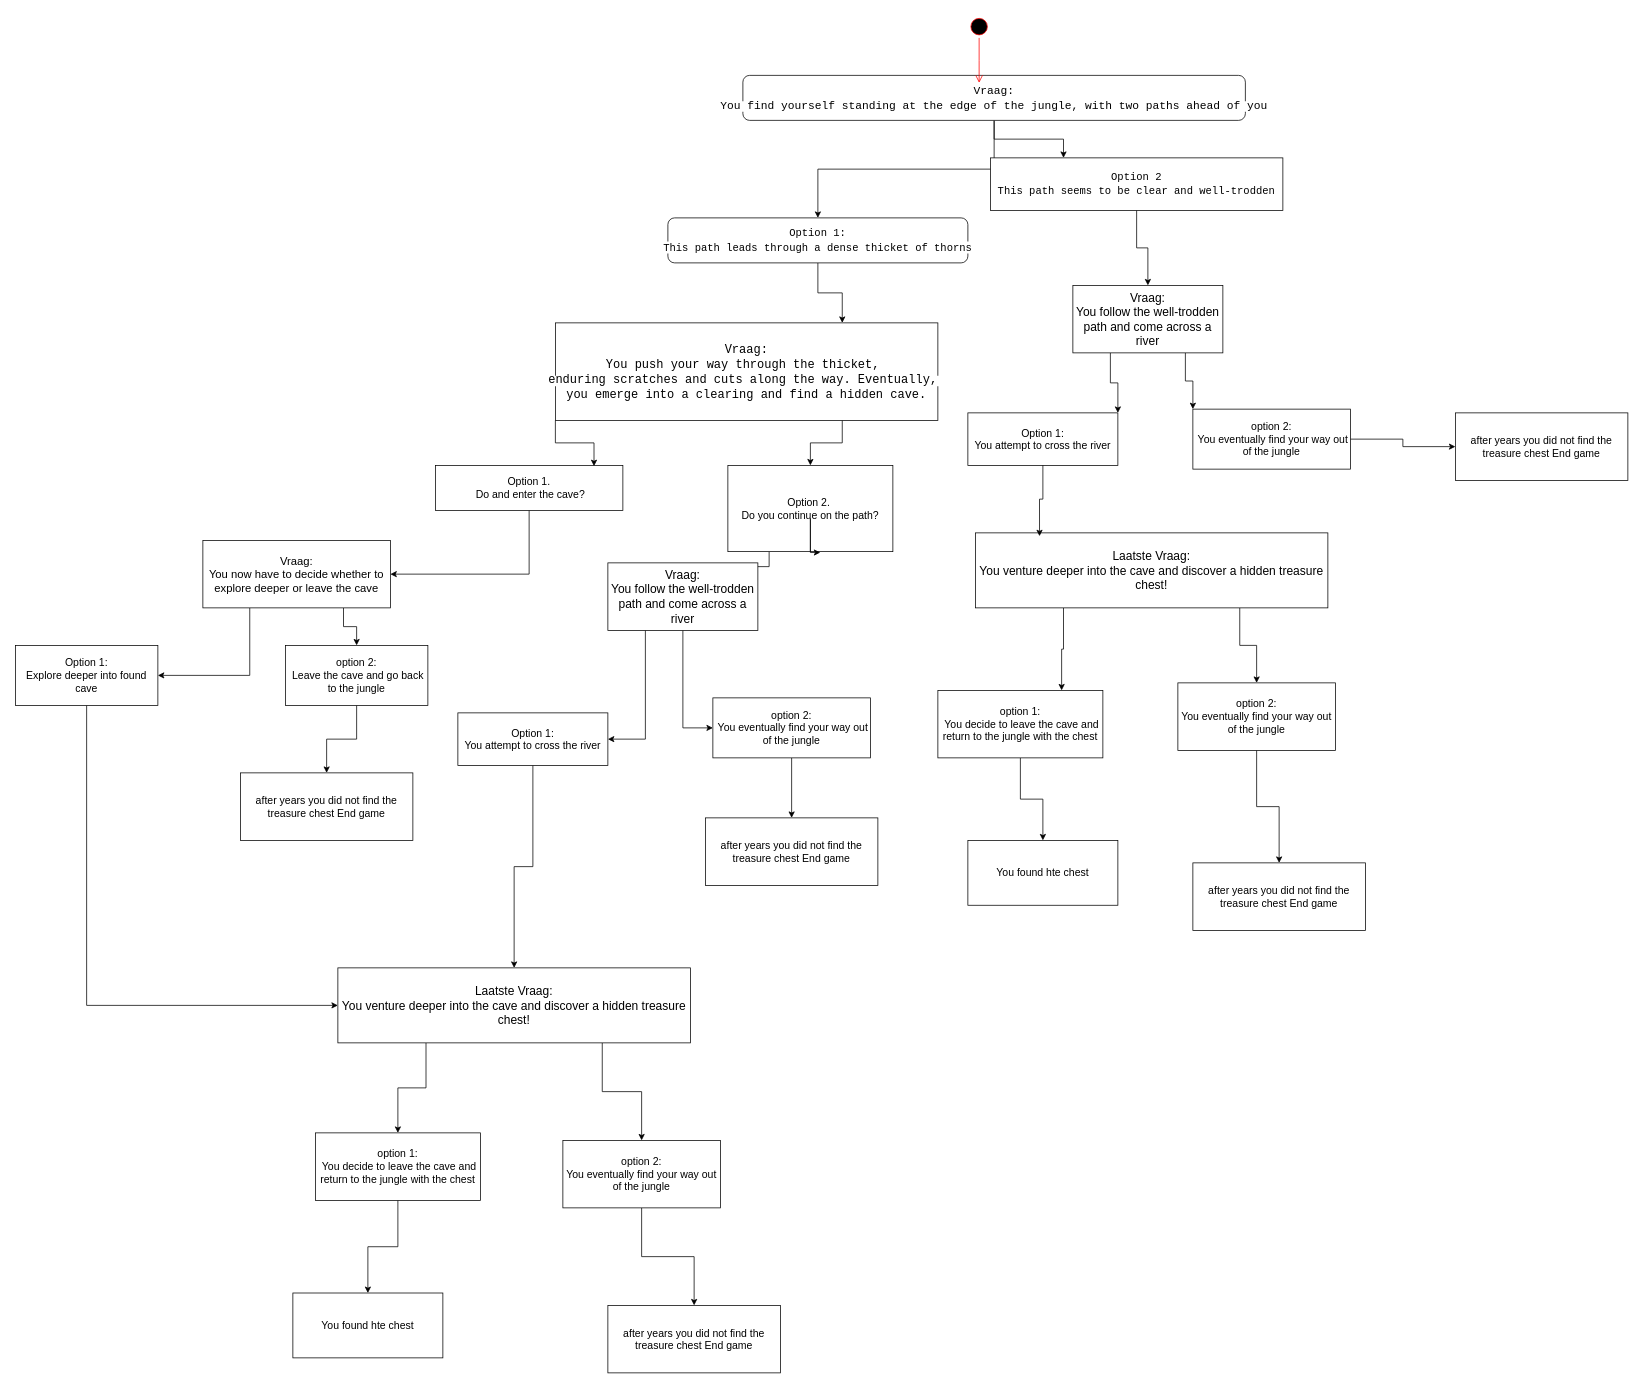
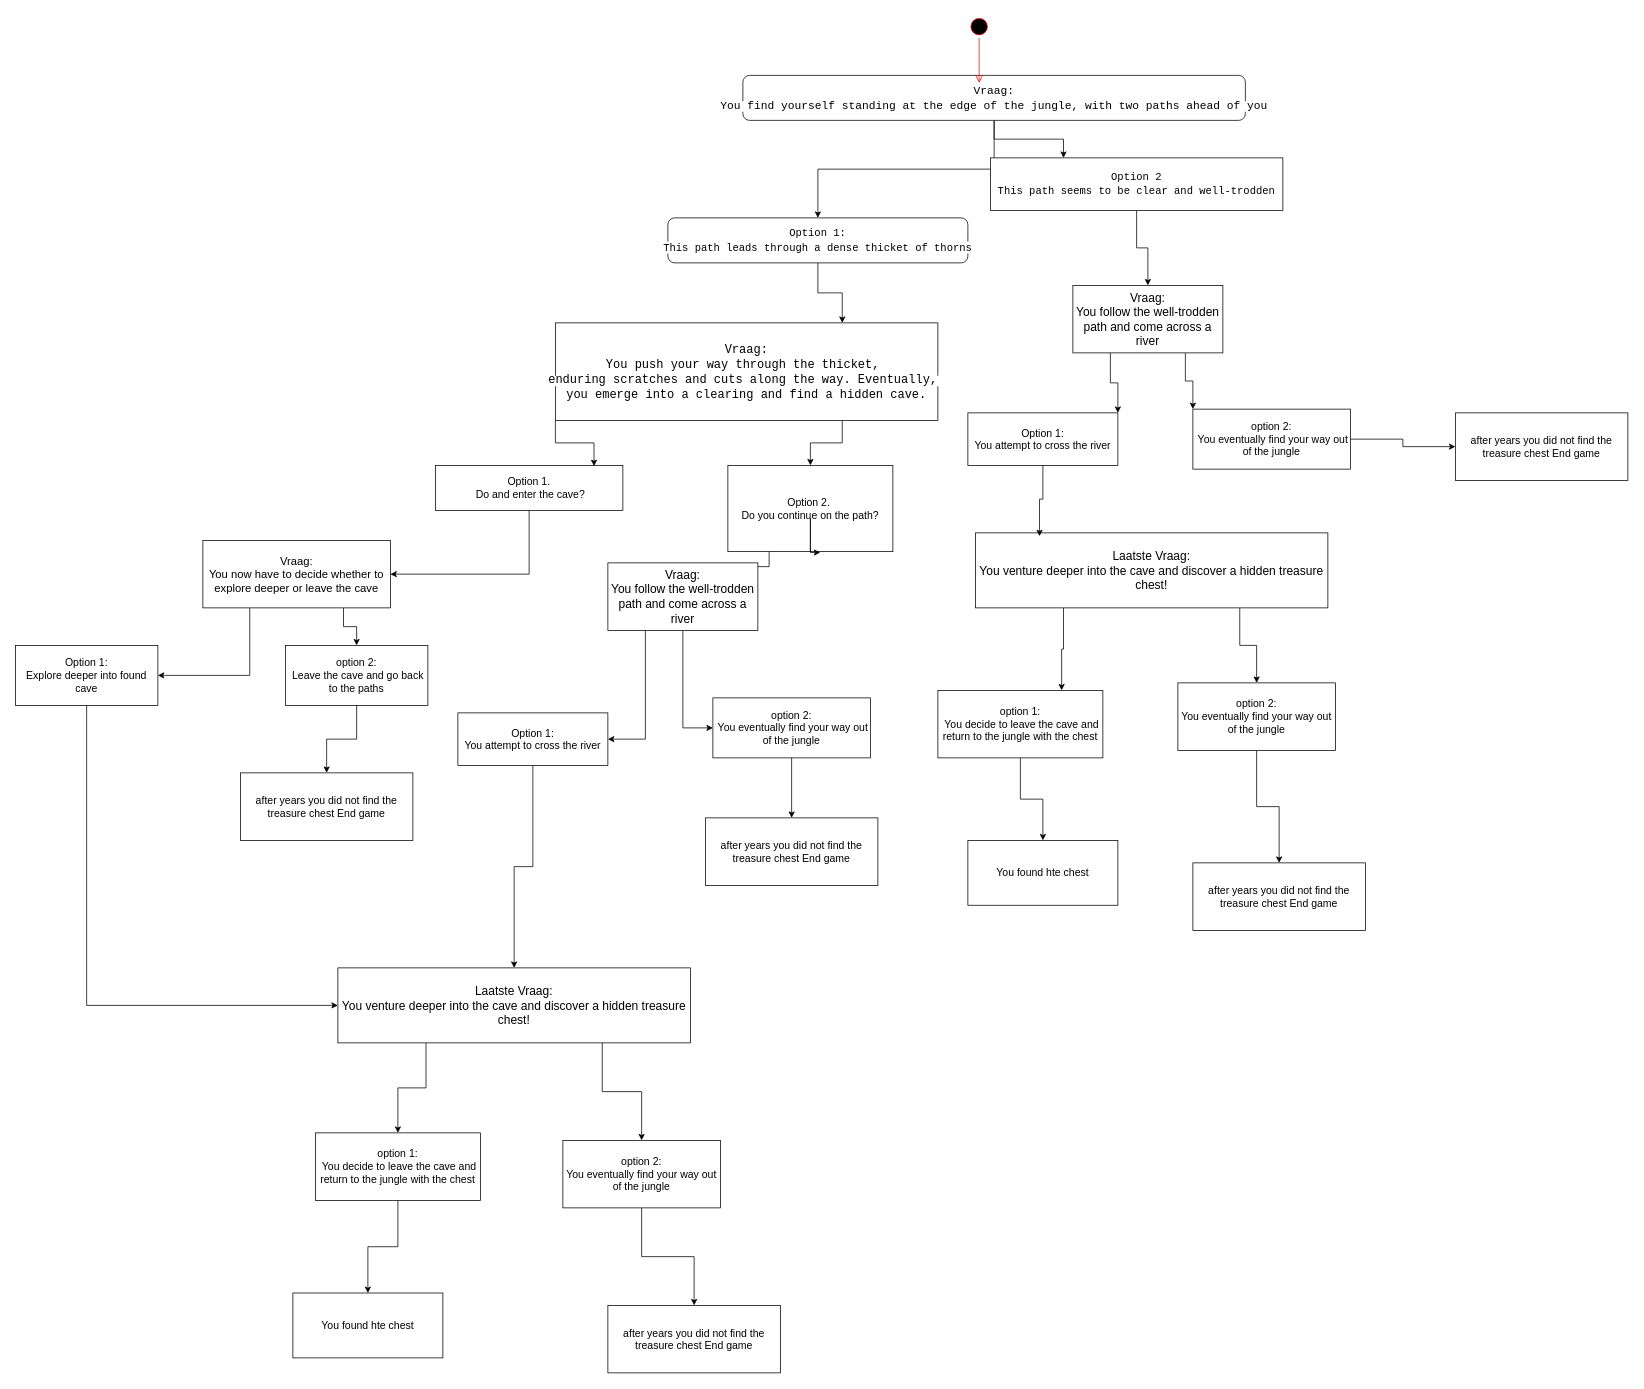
- <mxCell id="24" value="&lt;font style=&quot;font-size: 14px;&quot;&gt;option 2:&lt;br&gt;&amp;nbsp;Leave the cave and go back to the jungle&lt;/font&gt;" style="rounded=0;whiteSpace=wrap;html=1;" parent="1" vertex="1"><mxGeometry x="380" y="860" width="190" height="80" as="geometry" /></mxCell>
+ <mxCell id="24" value="&lt;font style=&quot;font-size: 14px;&quot;&gt;option 2:&lt;br&gt;&amp;nbsp;Leave the cave and go back to the paths&lt;/font&gt;" style="rounded=0;whiteSpace=wrap;html=1;" parent="1" vertex="1"><mxGeometry x="380" y="860" width="190" height="80" as="geometry" /></mxCell>
